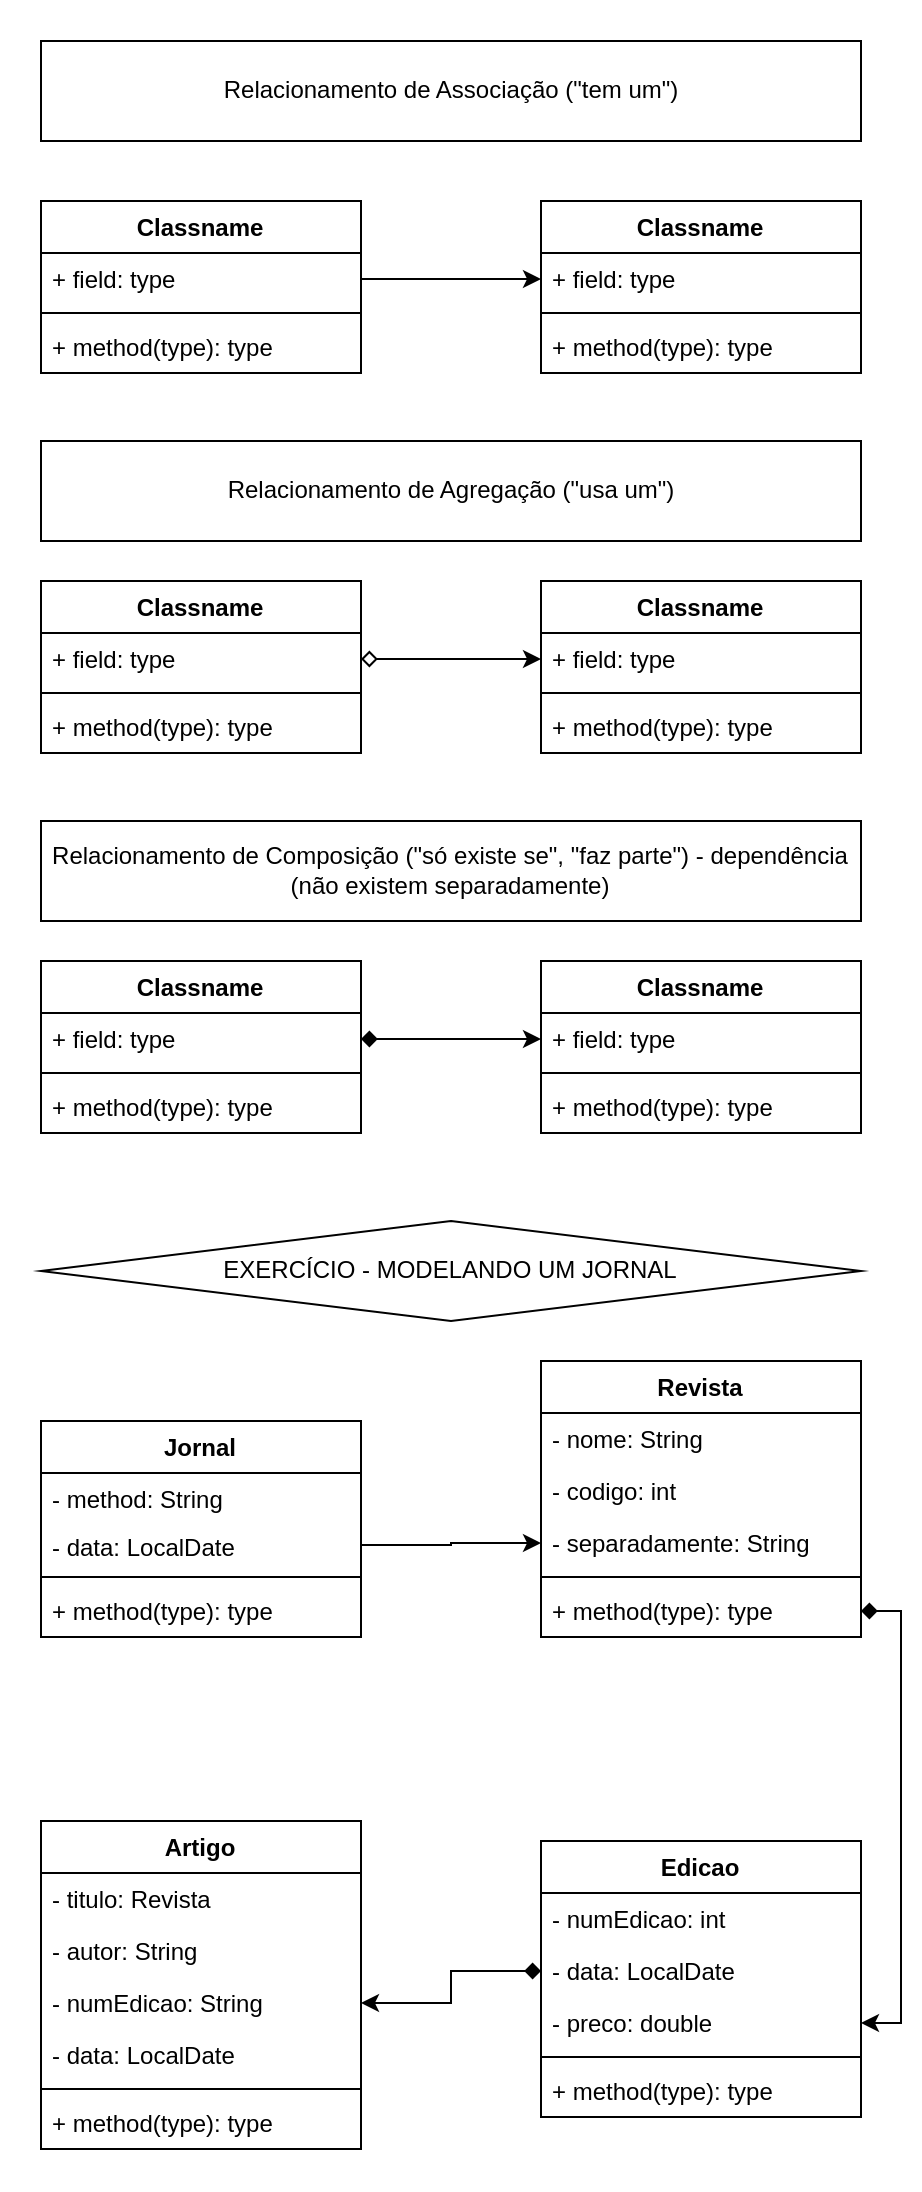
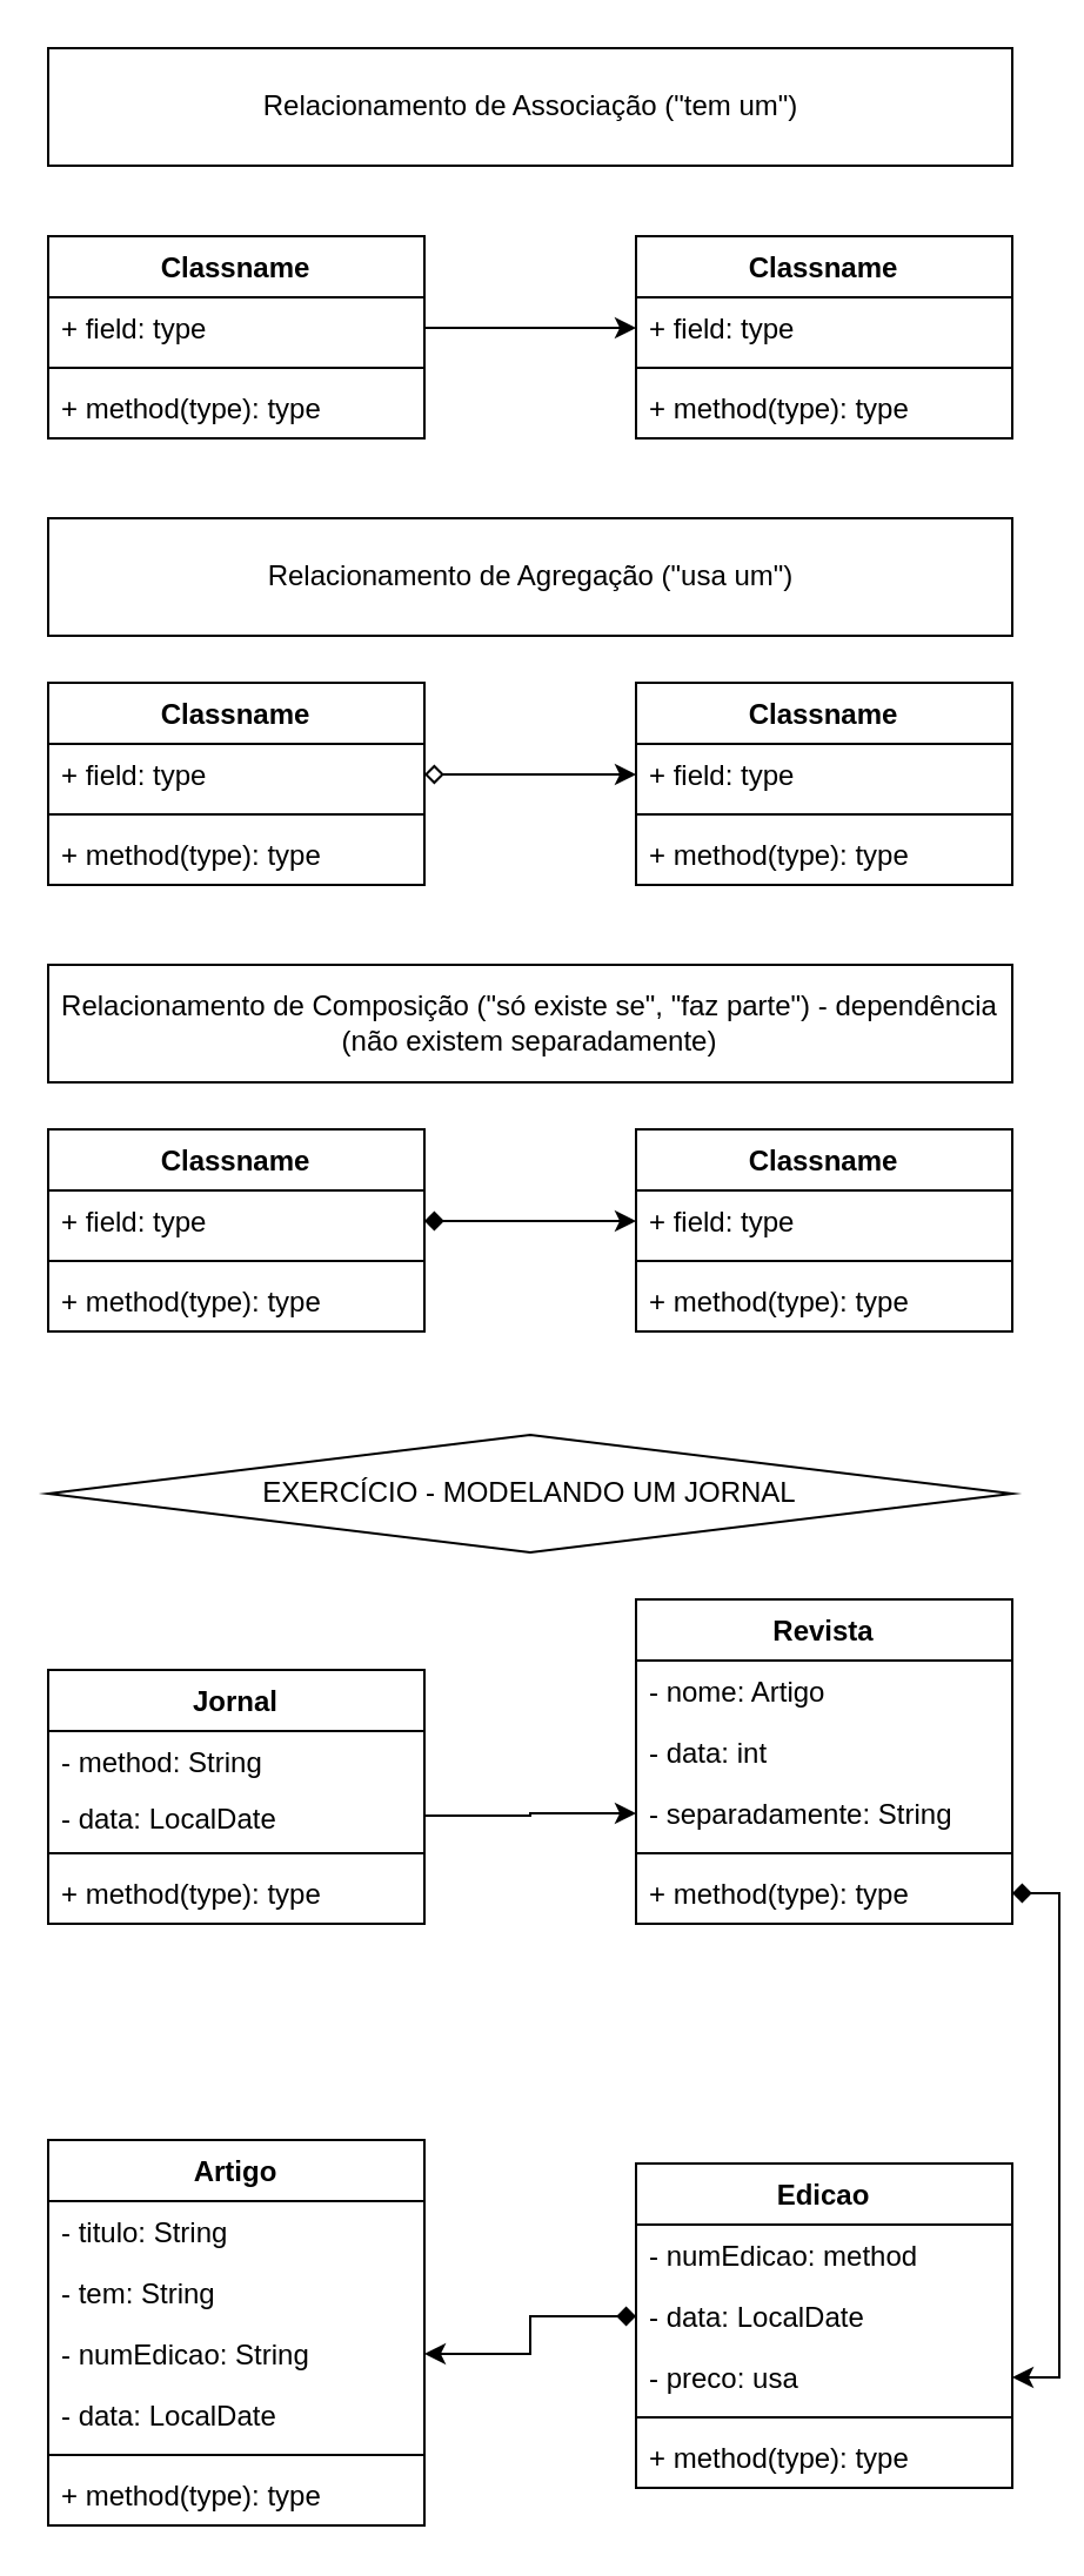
- <mxCell id="52" value="- nome: String" style="text;strokeColor=none;fillColor=none;align=left;verticalAlign=top;spacingLeft=4;spacingRight=4;overflow=hidden;rotatable=0;points=[[0,0.5],[1,0.5]];portConstraint=eastwest;fontColor=default;" vertex="1" parent="51"><mxGeometry y="26" width="160" height="26" as="geometry" /></mxCell>
+ <mxCell id="52" value="- nome: Artigo" style="text;strokeColor=none;fillColor=none;align=left;verticalAlign=top;spacingLeft=4;spacingRight=4;overflow=hidden;rotatable=0;points=[[0,0.5],[1,0.5]];portConstraint=eastwest;fontColor=default;" vertex="1" parent="51"><mxGeometry y="26" width="160" height="26" as="geometry" /></mxCell>
- <mxCell id="53" value="- codigo: int" style="text;strokeColor=none;fillColor=none;align=left;verticalAlign=top;spacingLeft=4;spacingRight=4;overflow=hidden;rotatable=0;points=[[0,0.5],[1,0.5]];portConstraint=eastwest;fontColor=default;" vertex="1" parent="51"><mxGeometry y="52" width="160" height="26" as="geometry" /></mxCell>
+ <mxCell id="53" value="- data: int" style="text;strokeColor=none;fillColor=none;align=left;verticalAlign=top;spacingLeft=4;spacingRight=4;overflow=hidden;rotatable=0;points=[[0,0.5],[1,0.5]];portConstraint=eastwest;fontColor=default;" vertex="1" parent="51"><mxGeometry y="52" width="160" height="26" as="geometry" /></mxCell>
- <mxCell id="45" value="- titulo: Revista" style="text;strokeColor=none;fillColor=none;align=left;verticalAlign=top;spacingLeft=4;spacingRight=4;overflow=hidden;rotatable=0;points=[[0,0.5],[1,0.5]];portConstraint=eastwest;fontColor=default;" vertex="1" parent="44"><mxGeometry y="26" width="160" height="26" as="geometry" /></mxCell>
+ <mxCell id="45" value="- titulo: String" style="text;strokeColor=none;fillColor=none;align=left;verticalAlign=top;spacingLeft=4;spacingRight=4;overflow=hidden;rotatable=0;points=[[0,0.5],[1,0.5]];portConstraint=eastwest;fontColor=default;" vertex="1" parent="44"><mxGeometry y="26" width="160" height="26" as="geometry" /></mxCell>
- <mxCell id="39" value="- numEdicao: int" style="text;strokeColor=none;fillColor=none;align=left;verticalAlign=top;spacingLeft=4;spacingRight=4;overflow=hidden;rotatable=0;points=[[0,0.5],[1,0.5]];portConstraint=eastwest;fontColor=default;" vertex="1" parent="38"><mxGeometry y="26" width="160" height="26" as="geometry" /></mxCell>
+ <mxCell id="39" value="- numEdicao: method" style="text;strokeColor=none;fillColor=none;align=left;verticalAlign=top;spacingLeft=4;spacingRight=4;overflow=hidden;rotatable=0;points=[[0,0.5],[1,0.5]];portConstraint=eastwest;fontColor=default;" vertex="1" parent="38"><mxGeometry y="26" width="160" height="26" as="geometry" /></mxCell>
- <mxCell id="46" value="- autor: String" style="text;strokeColor=none;fillColor=none;align=left;verticalAlign=top;spacingLeft=4;spacingRight=4;overflow=hidden;rotatable=0;points=[[0,0.5],[1,0.5]];portConstraint=eastwest;fontColor=default;" vertex="1" parent="44"><mxGeometry y="52" width="160" height="26" as="geometry" /></mxCell>
+ <mxCell id="46" value="- tem: String" style="text;strokeColor=none;fillColor=none;align=left;verticalAlign=top;spacingLeft=4;spacingRight=4;overflow=hidden;rotatable=0;points=[[0,0.5],[1,0.5]];portConstraint=eastwest;fontColor=default;" vertex="1" parent="44"><mxGeometry y="52" width="160" height="26" as="geometry" /></mxCell>
- <mxCell id="41" value="- preco: double" style="text;strokeColor=none;fillColor=none;align=left;verticalAlign=top;spacingLeft=4;spacingRight=4;overflow=hidden;rotatable=0;points=[[0,0.5],[1,0.5]];portConstraint=eastwest;fontColor=default;" vertex="1" parent="38"><mxGeometry y="78" width="160" height="26" as="geometry" /></mxCell>
+ <mxCell id="41" value="- preco: usa" style="text;strokeColor=none;fillColor=none;align=left;verticalAlign=top;spacingLeft=4;spacingRight=4;overflow=hidden;rotatable=0;points=[[0,0.5],[1,0.5]];portConstraint=eastwest;fontColor=default;" vertex="1" parent="38"><mxGeometry y="78" width="160" height="26" as="geometry" /></mxCell>
